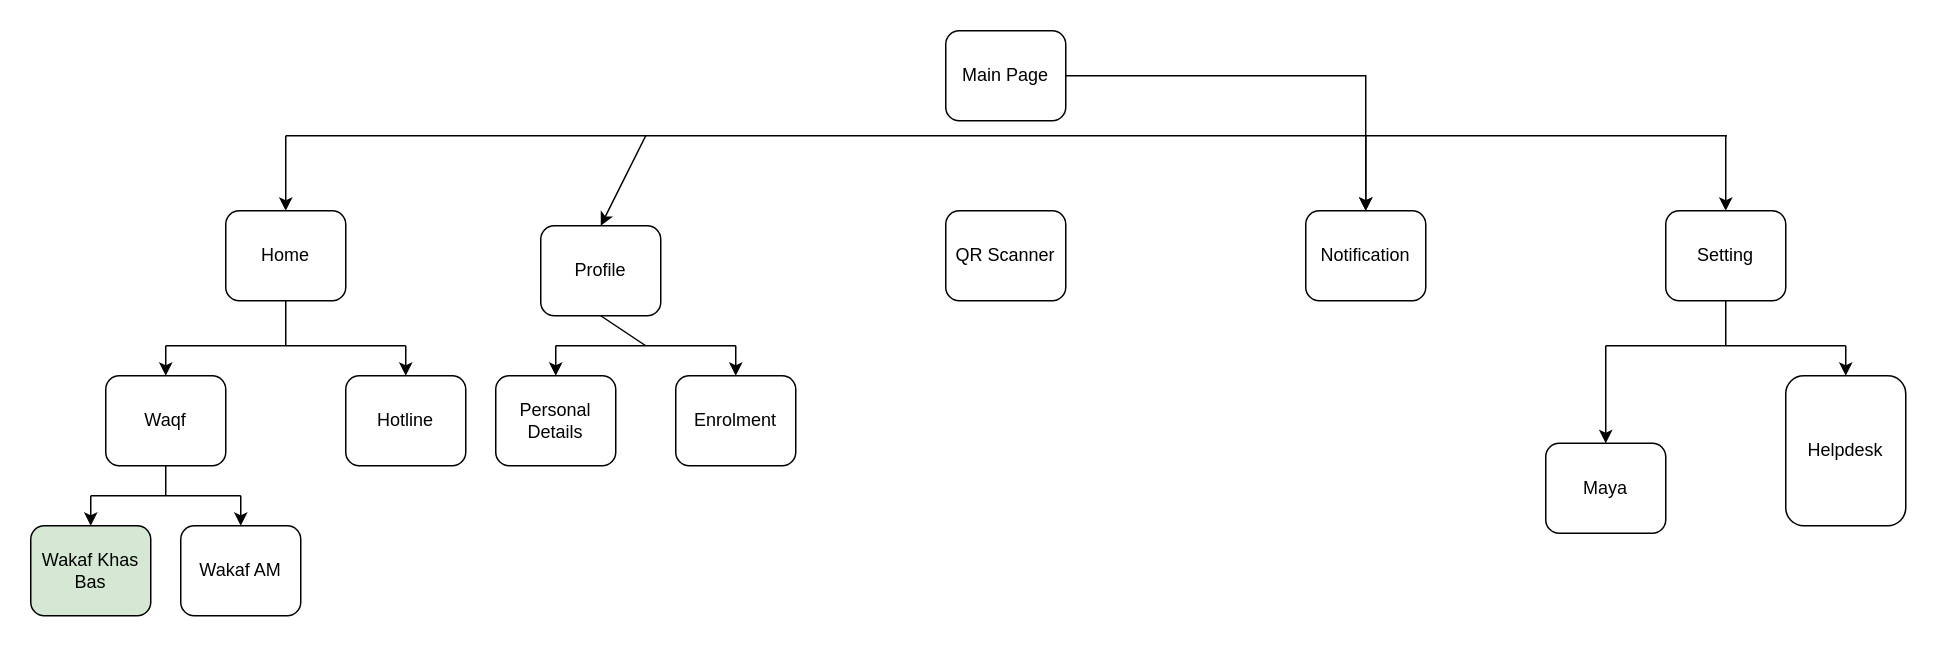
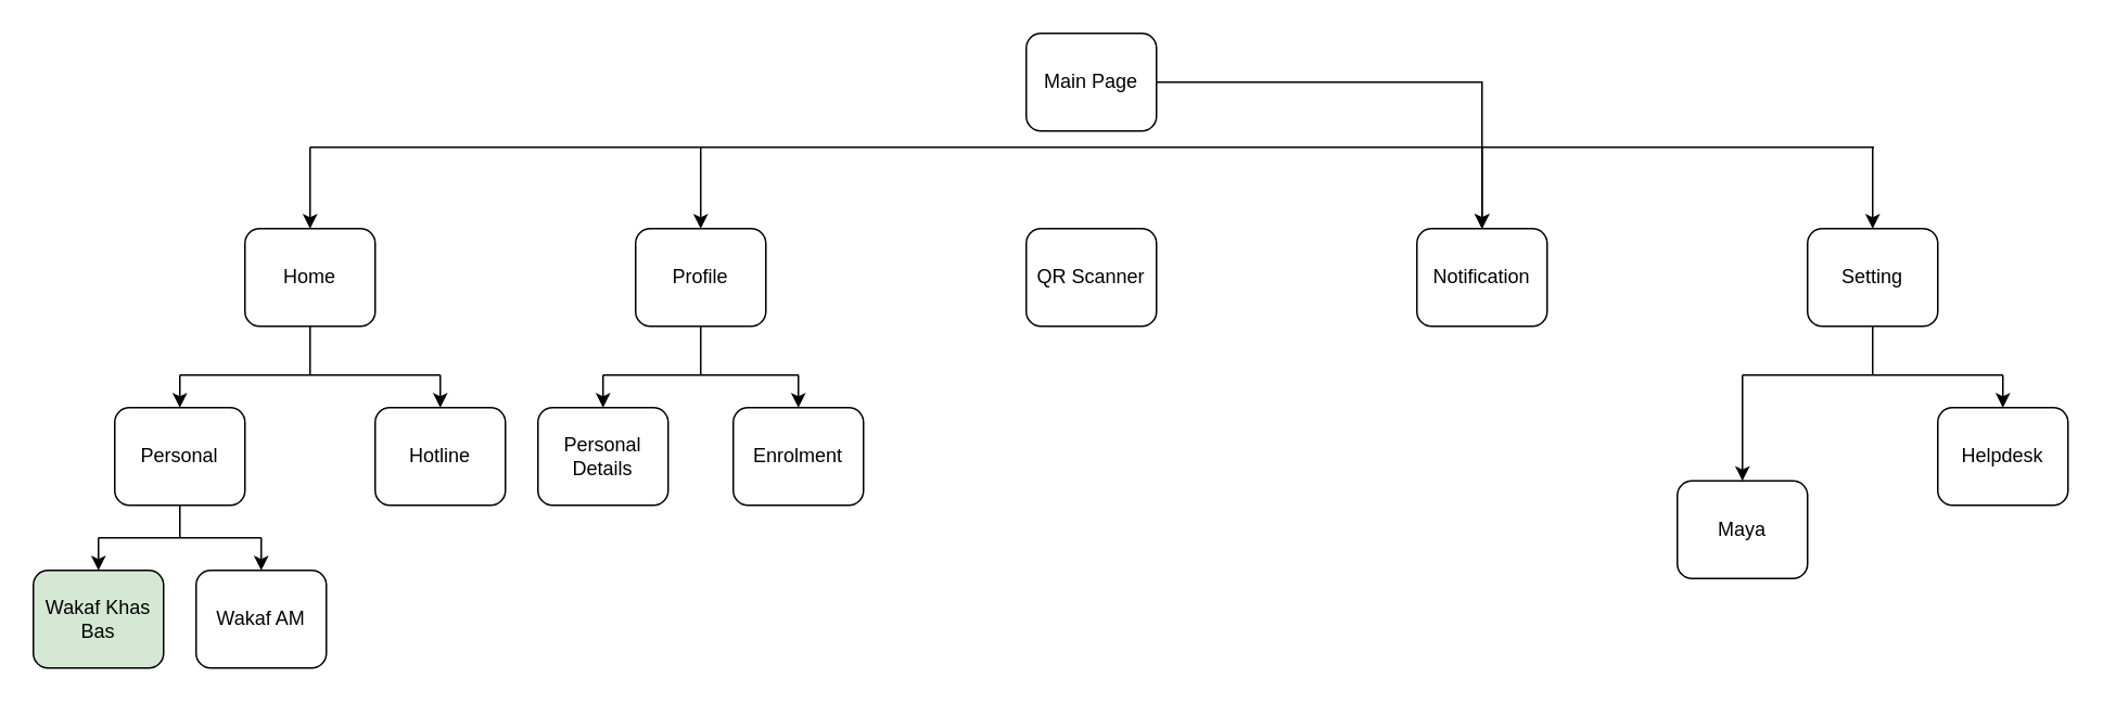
- <mxCell id="6" value="Profile" style="rounded=1;whiteSpace=wrap;html=1;" vertex="1" parent="1"><mxGeometry x="360" y="150" width="80" height="60" as="geometry" /></mxCell>
+ <mxCell id="6" value="Profile" style="rounded=1;whiteSpace=wrap;html=1;" vertex="1" parent="1"><mxGeometry x="390" y="140" width="80" height="60" as="geometry" /></mxCell>
- <mxCell id="10" value="Waqf" style="rounded=1;whiteSpace=wrap;html=1;" vertex="1" parent="1"><mxGeometry x="70" y="250" width="80" height="60" as="geometry" /></mxCell>
+ <mxCell id="10" value="Personal" style="rounded=1;whiteSpace=wrap;html=1;" vertex="1" parent="1"><mxGeometry x="70" y="250" width="80" height="60" as="geometry" /></mxCell>
- <mxCell id="16" value="Helpdesk" style="rounded=1;whiteSpace=wrap;html=1;" vertex="1" parent="1"><mxGeometry x="1190" y="250" width="80" height="100" as="geometry" /></mxCell>
+ <mxCell id="16" value="Helpdesk" style="rounded=1;whiteSpace=wrap;html=1;" vertex="1" parent="1"><mxGeometry x="1190" y="250" width="80" height="60" as="geometry" /></mxCell>
